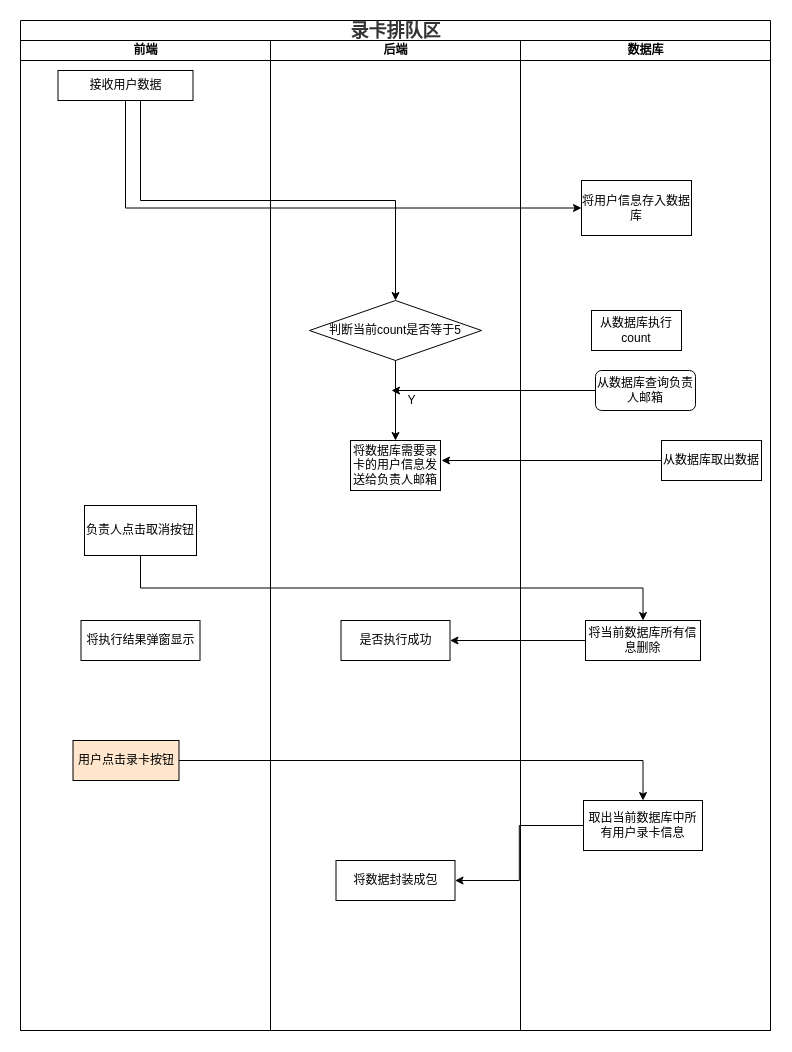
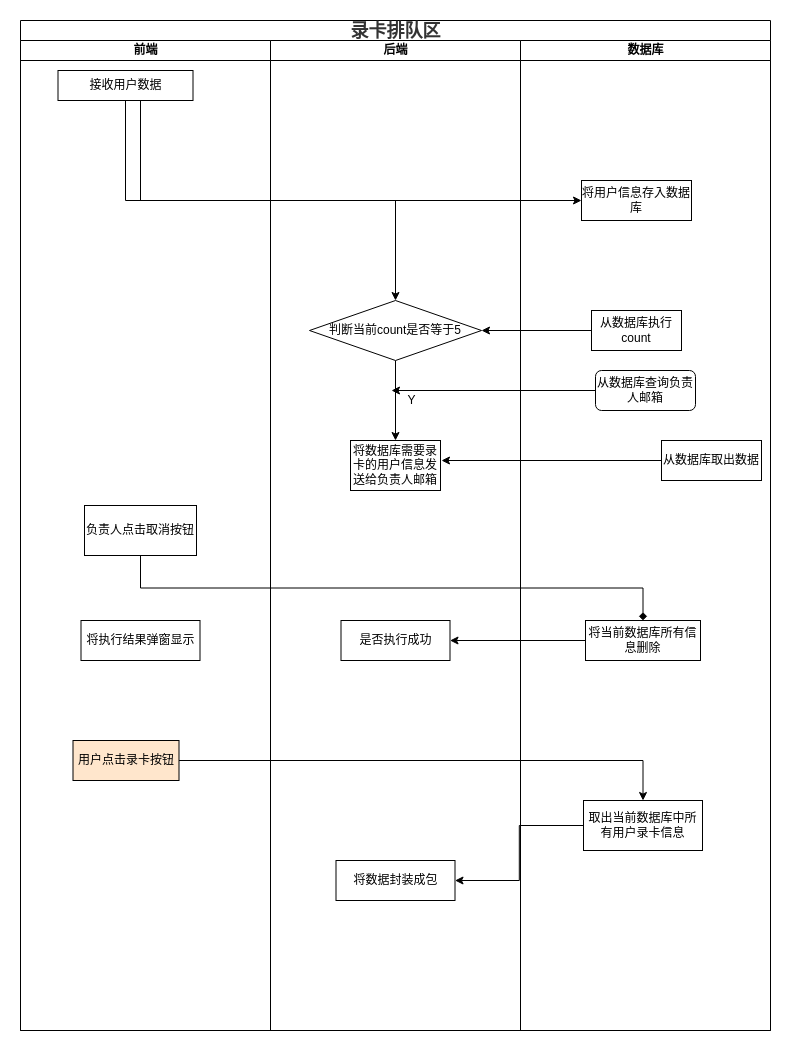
- <mxCell id="17" value="将用户信息存入数据库" style="rounded=0;whiteSpace=wrap;html=1;" parent="14" vertex="1"><mxGeometry x="61" y="140" width="110" height="55" as="geometry" /></mxCell>
+ <mxCell id="17" value="将用户信息存入数据库" style="rounded=0;whiteSpace=wrap;html=1;" parent="14" vertex="1"><mxGeometry x="61" y="140" width="110" height="40" as="geometry" /></mxCell>
+ <mxCell id="22" style="edgeStyle=orthogonalEdgeStyle;rounded=0;orthogonalLoop=1;jettySize=auto;html=1;exitX=0;exitY=0.5;exitDx=0;exitDy=0;entryX=1;entryY=0.5;entryDx=0;entryDy=0;" parent="2" source="15" target="11" edge="1"><mxGeometry relative="1" as="geometry" /></mxCell>
- <mxCell id="24" style="edgeStyle=orthogonalEdgeStyle;rounded=0;orthogonalLoop=1;jettySize=auto;html=1;exitX=0.5;exitY=1;exitDx=0;exitDy=0;" parent="2" source="5" target="18" edge="1"><mxGeometry relative="1" as="geometry" /></mxCell>
+ <mxCell id="24" style="edgeStyle=orthogonalEdgeStyle;rounded=0;orthogonalLoop=1;jettySize=auto;html=1;exitX=0.5;exitY=1;exitDx=0;exitDy=0;endArrow=diamond;" parent="2" source="5" target="18" edge="1"><mxGeometry relative="1" as="geometry" /></mxCell>
